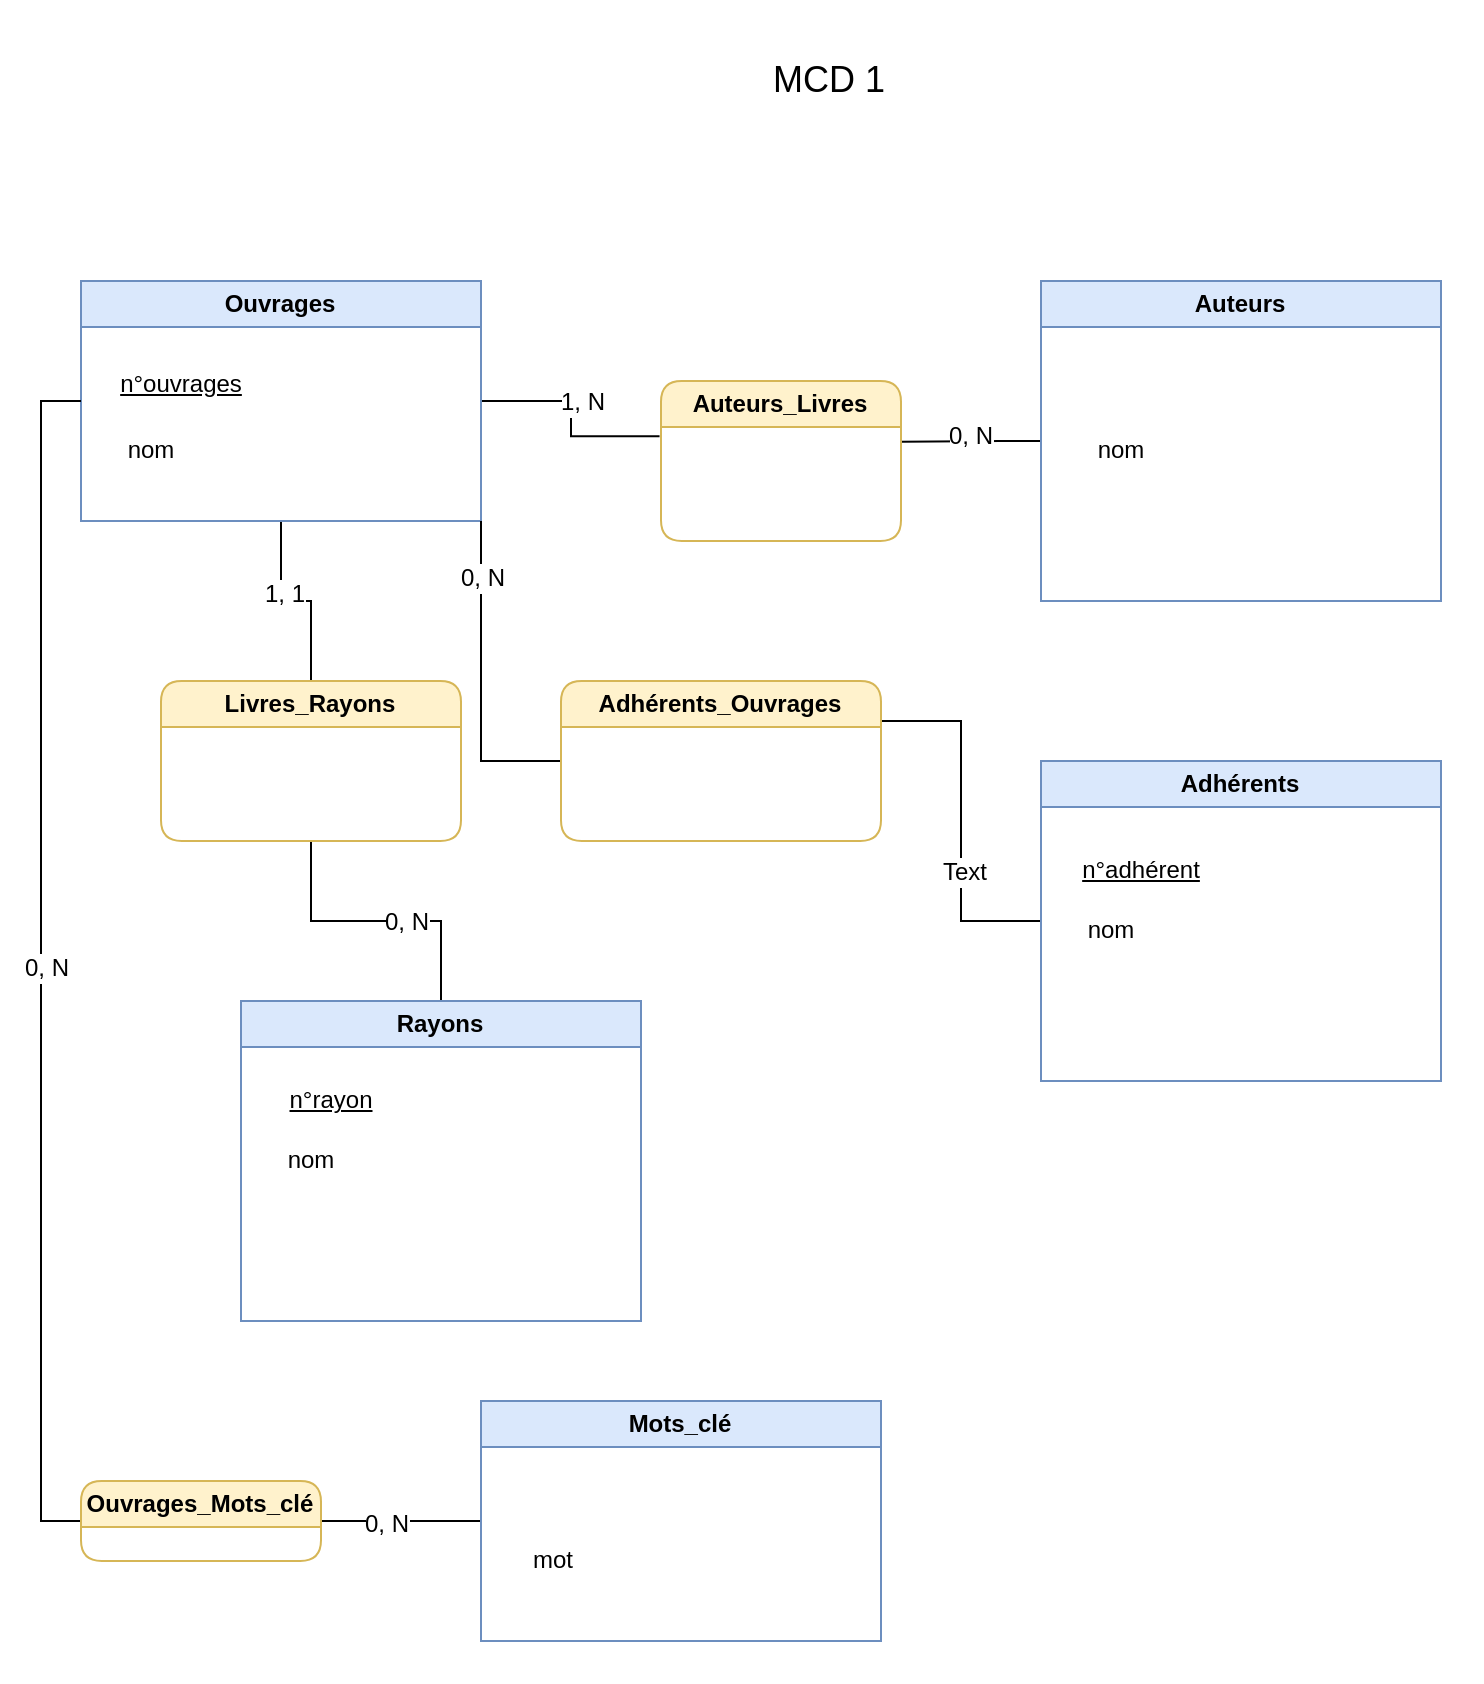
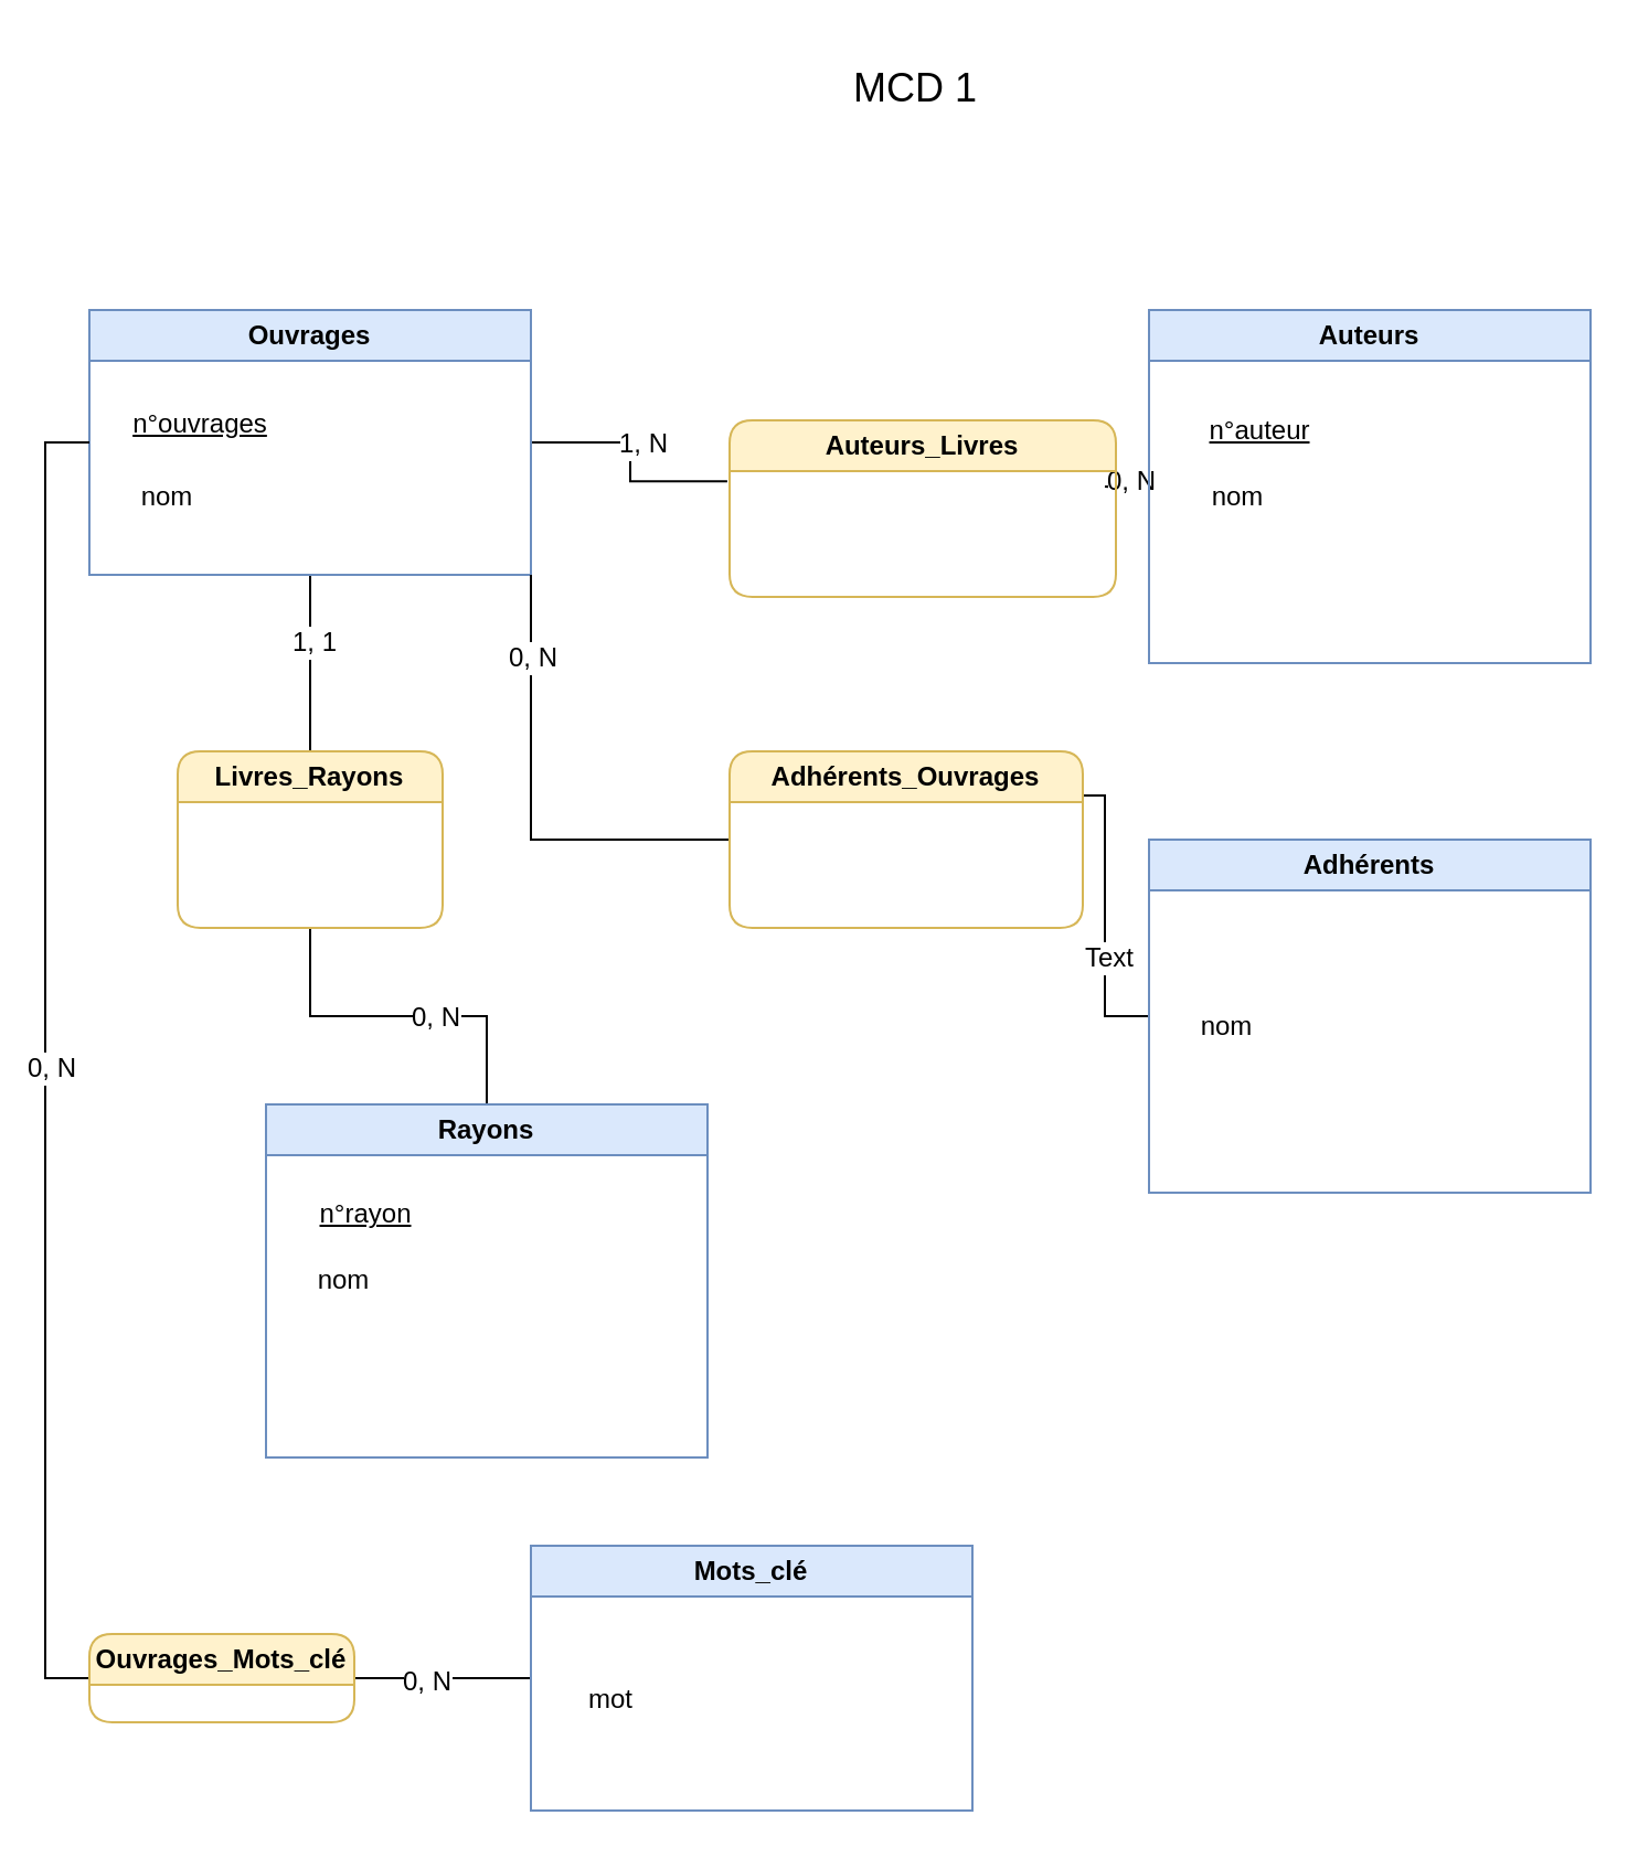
+ <mxCell id="13" value="&lt;u&gt;n°auteur&lt;/u&gt;" style="text;html=1;align=center;verticalAlign=middle;resizable=0;points=[];autosize=1;strokeColor=none;fillColor=none;fontSize=12;" vertex="1" parent="12"><mxGeometry x="15" y="40" width="70" height="30" as="geometry" /></mxCell>
- <mxCell id="20" value="Auteurs_Livres" style="swimlane;whiteSpace=wrap;html=1;fontSize=12;fillColor=#fff2cc;strokeColor=#d6b656;rounded=1;" vertex="1" parent="1"><mxGeometry x="330" y="190" width="120" height="80" as="geometry" /></mxCell>
+ <mxCell id="20" value="Auteurs_Livres" style="swimlane;whiteSpace=wrap;html=1;fontSize=12;fillColor=#fff2cc;strokeColor=#d6b656;rounded=1;" vertex="1" parent="1"><mxGeometry x="330" y="190" width="175" height="80" as="geometry" /></mxCell>
- <mxCell id="26" value="Livres_Rayons" style="swimlane;whiteSpace=wrap;html=1;rounded=1;fontSize=12;fillColor=#fff2cc;strokeColor=#d6b656;" vertex="1" parent="1"><mxGeometry x="80" y="340" width="150" height="80" as="geometry" /></mxCell>
+ <mxCell id="26" value="Livres_Rayons" style="swimlane;whiteSpace=wrap;html=1;rounded=1;fontSize=12;fillColor=#fff2cc;strokeColor=#d6b656;" vertex="1" parent="1"><mxGeometry x="80" y="340" width="120" height="80" as="geometry" /></mxCell>
- <mxCell id="33" value="Adhérents_Ouvrages" style="swimlane;whiteSpace=wrap;html=1;rounded=1;fontSize=12;fillColor=#fff2cc;strokeColor=#d6b656;" vertex="1" parent="1"><mxGeometry x="280" y="340" width="160" height="80" as="geometry" /></mxCell>
+ <mxCell id="33" value="Adhérents_Ouvrages" style="swimlane;whiteSpace=wrap;html=1;rounded=1;fontSize=12;fillColor=#fff2cc;strokeColor=#d6b656;" vertex="1" parent="1"><mxGeometry x="330" y="340" width="160" height="80" as="geometry" /></mxCell>
- <mxCell id="24" value="&lt;u&gt;n°adhérent&lt;/u&gt;" style="text;html=1;align=center;verticalAlign=middle;resizable=0;points=[];autosize=1;strokeColor=none;fillColor=none;fontSize=12;" vertex="1" parent="23"><mxGeometry x="10" y="40" width="80" height="30" as="geometry" /></mxCell>
- <mxCell id="30" value="mot" style="text;html=1;align=center;verticalAlign=middle;resizable=0;points=[];autosize=1;strokeColor=none;fillColor=none;fontSize=12;rounded=0;" vertex="1" parent="29"><mxGeometry x="16" y="65" width="40" height="30" as="geometry" /></mxCell>
+ <mxCell id="30" value="mot" style="text;html=1;align=center;verticalAlign=middle;resizable=0;points=[];autosize=1;strokeColor=none;fillColor=none;fontSize=12;rounded=0;" vertex="1" parent="29"><mxGeometry x="16" y="55" width="40" height="30" as="geometry" /></mxCell>
